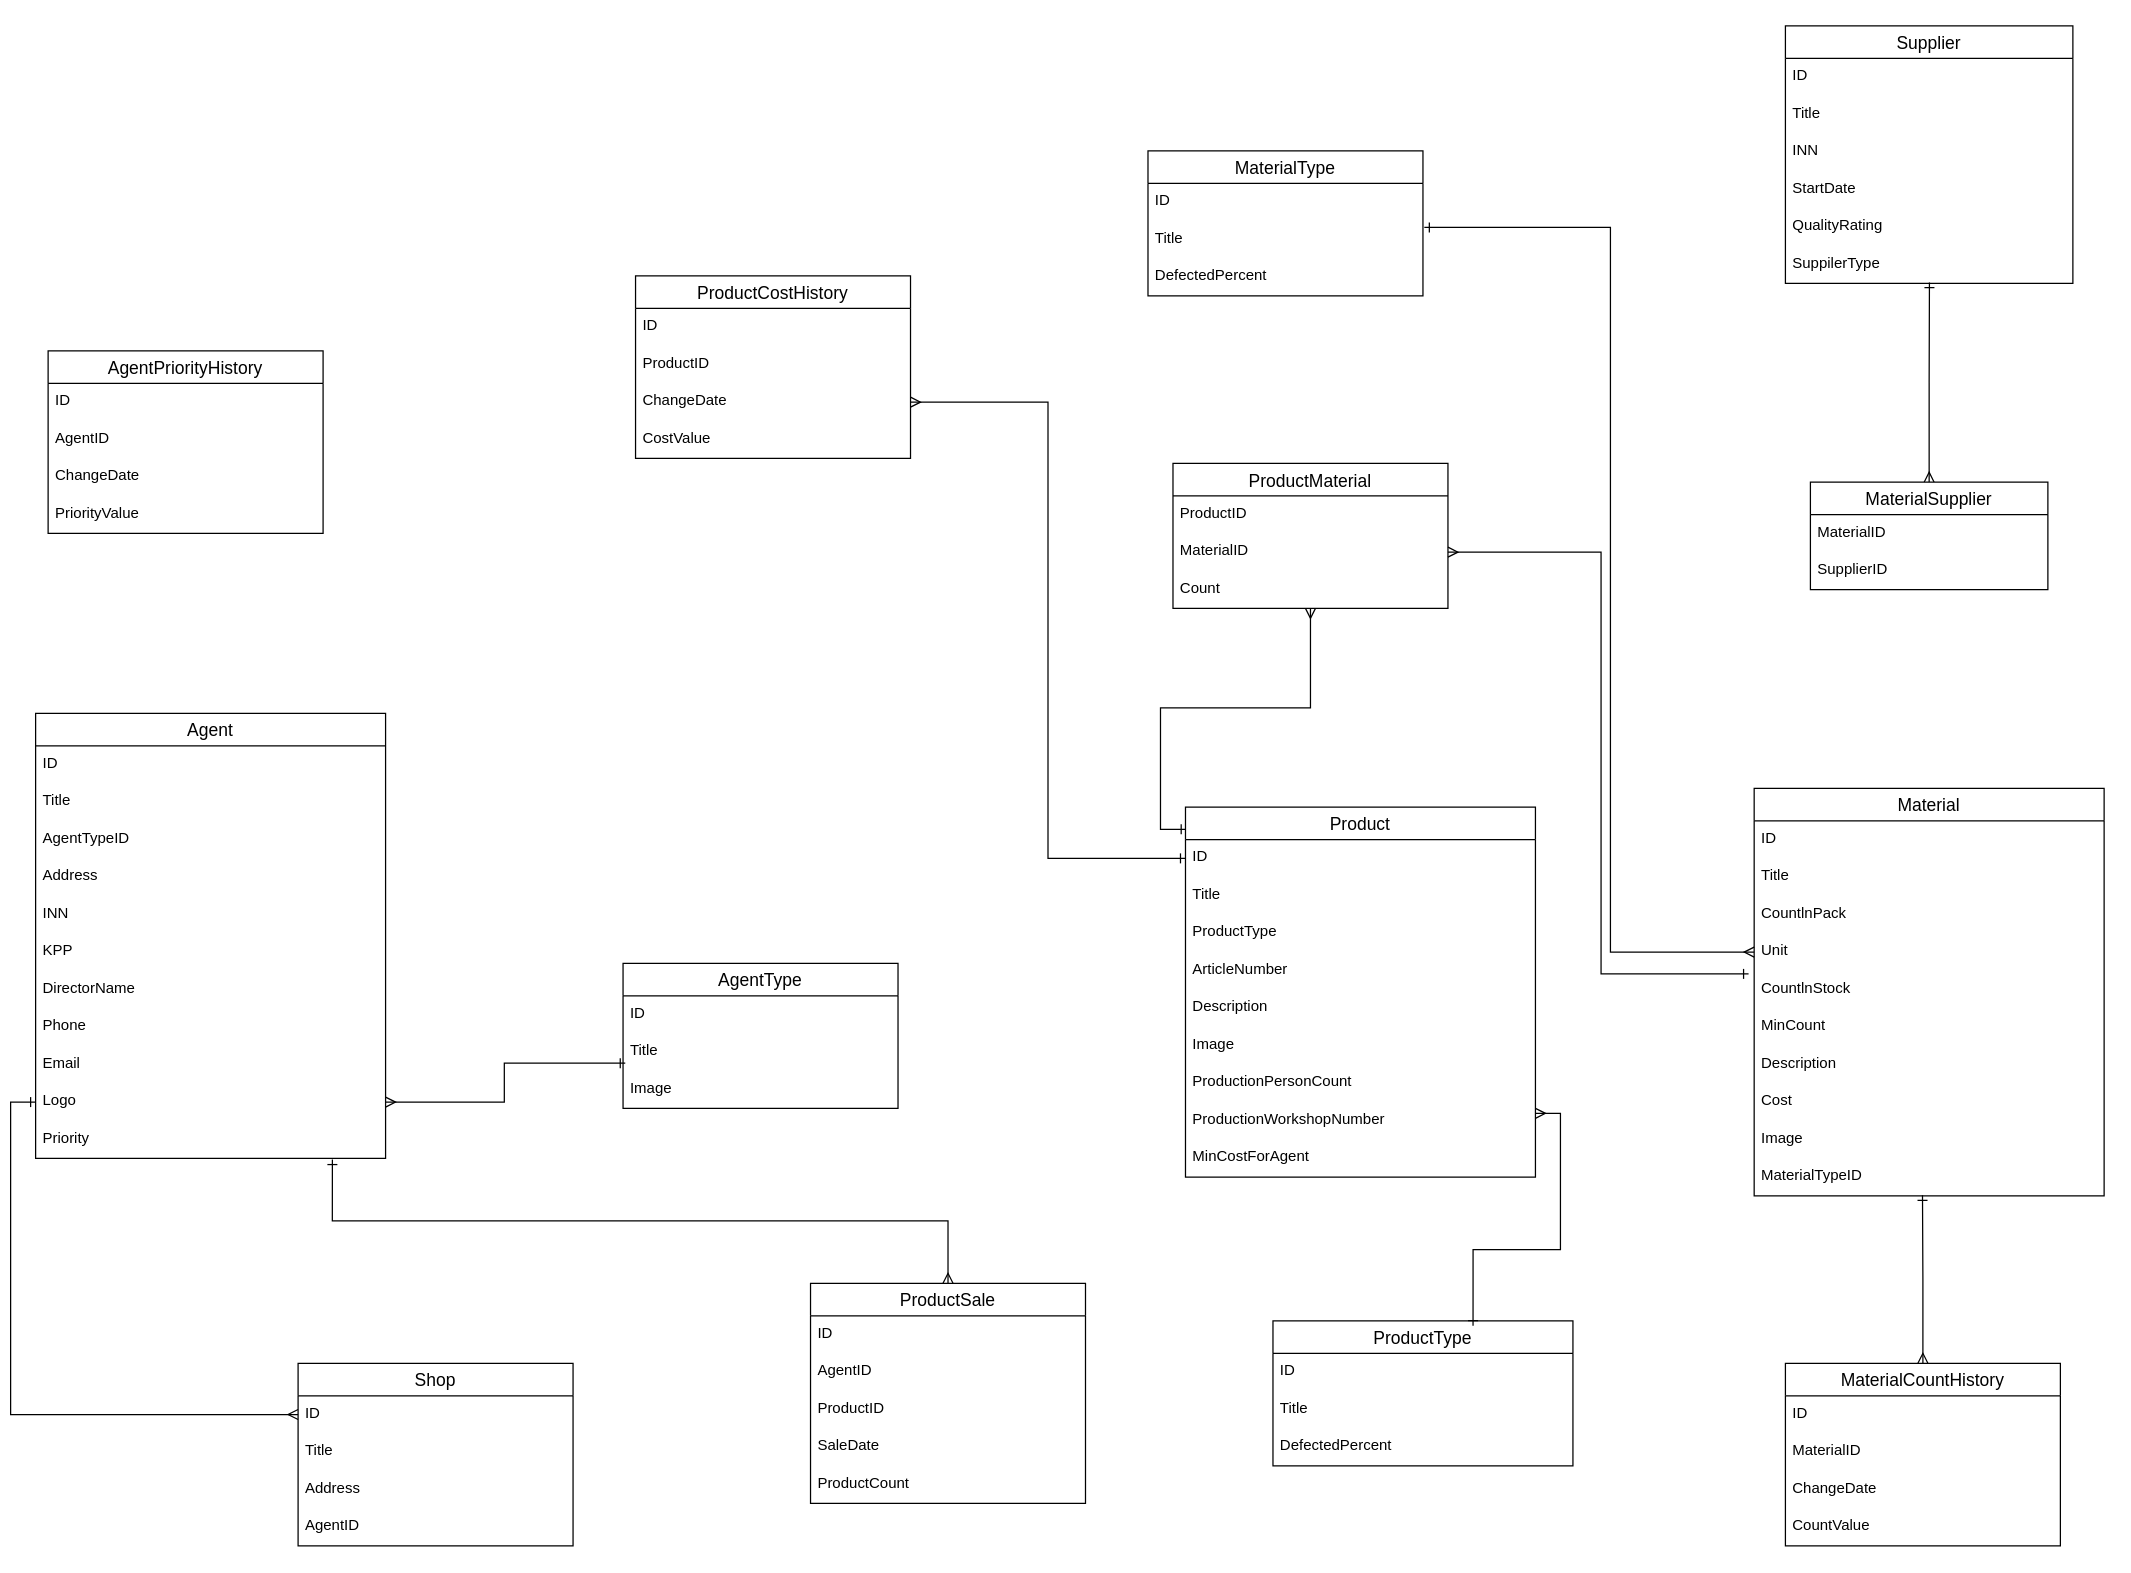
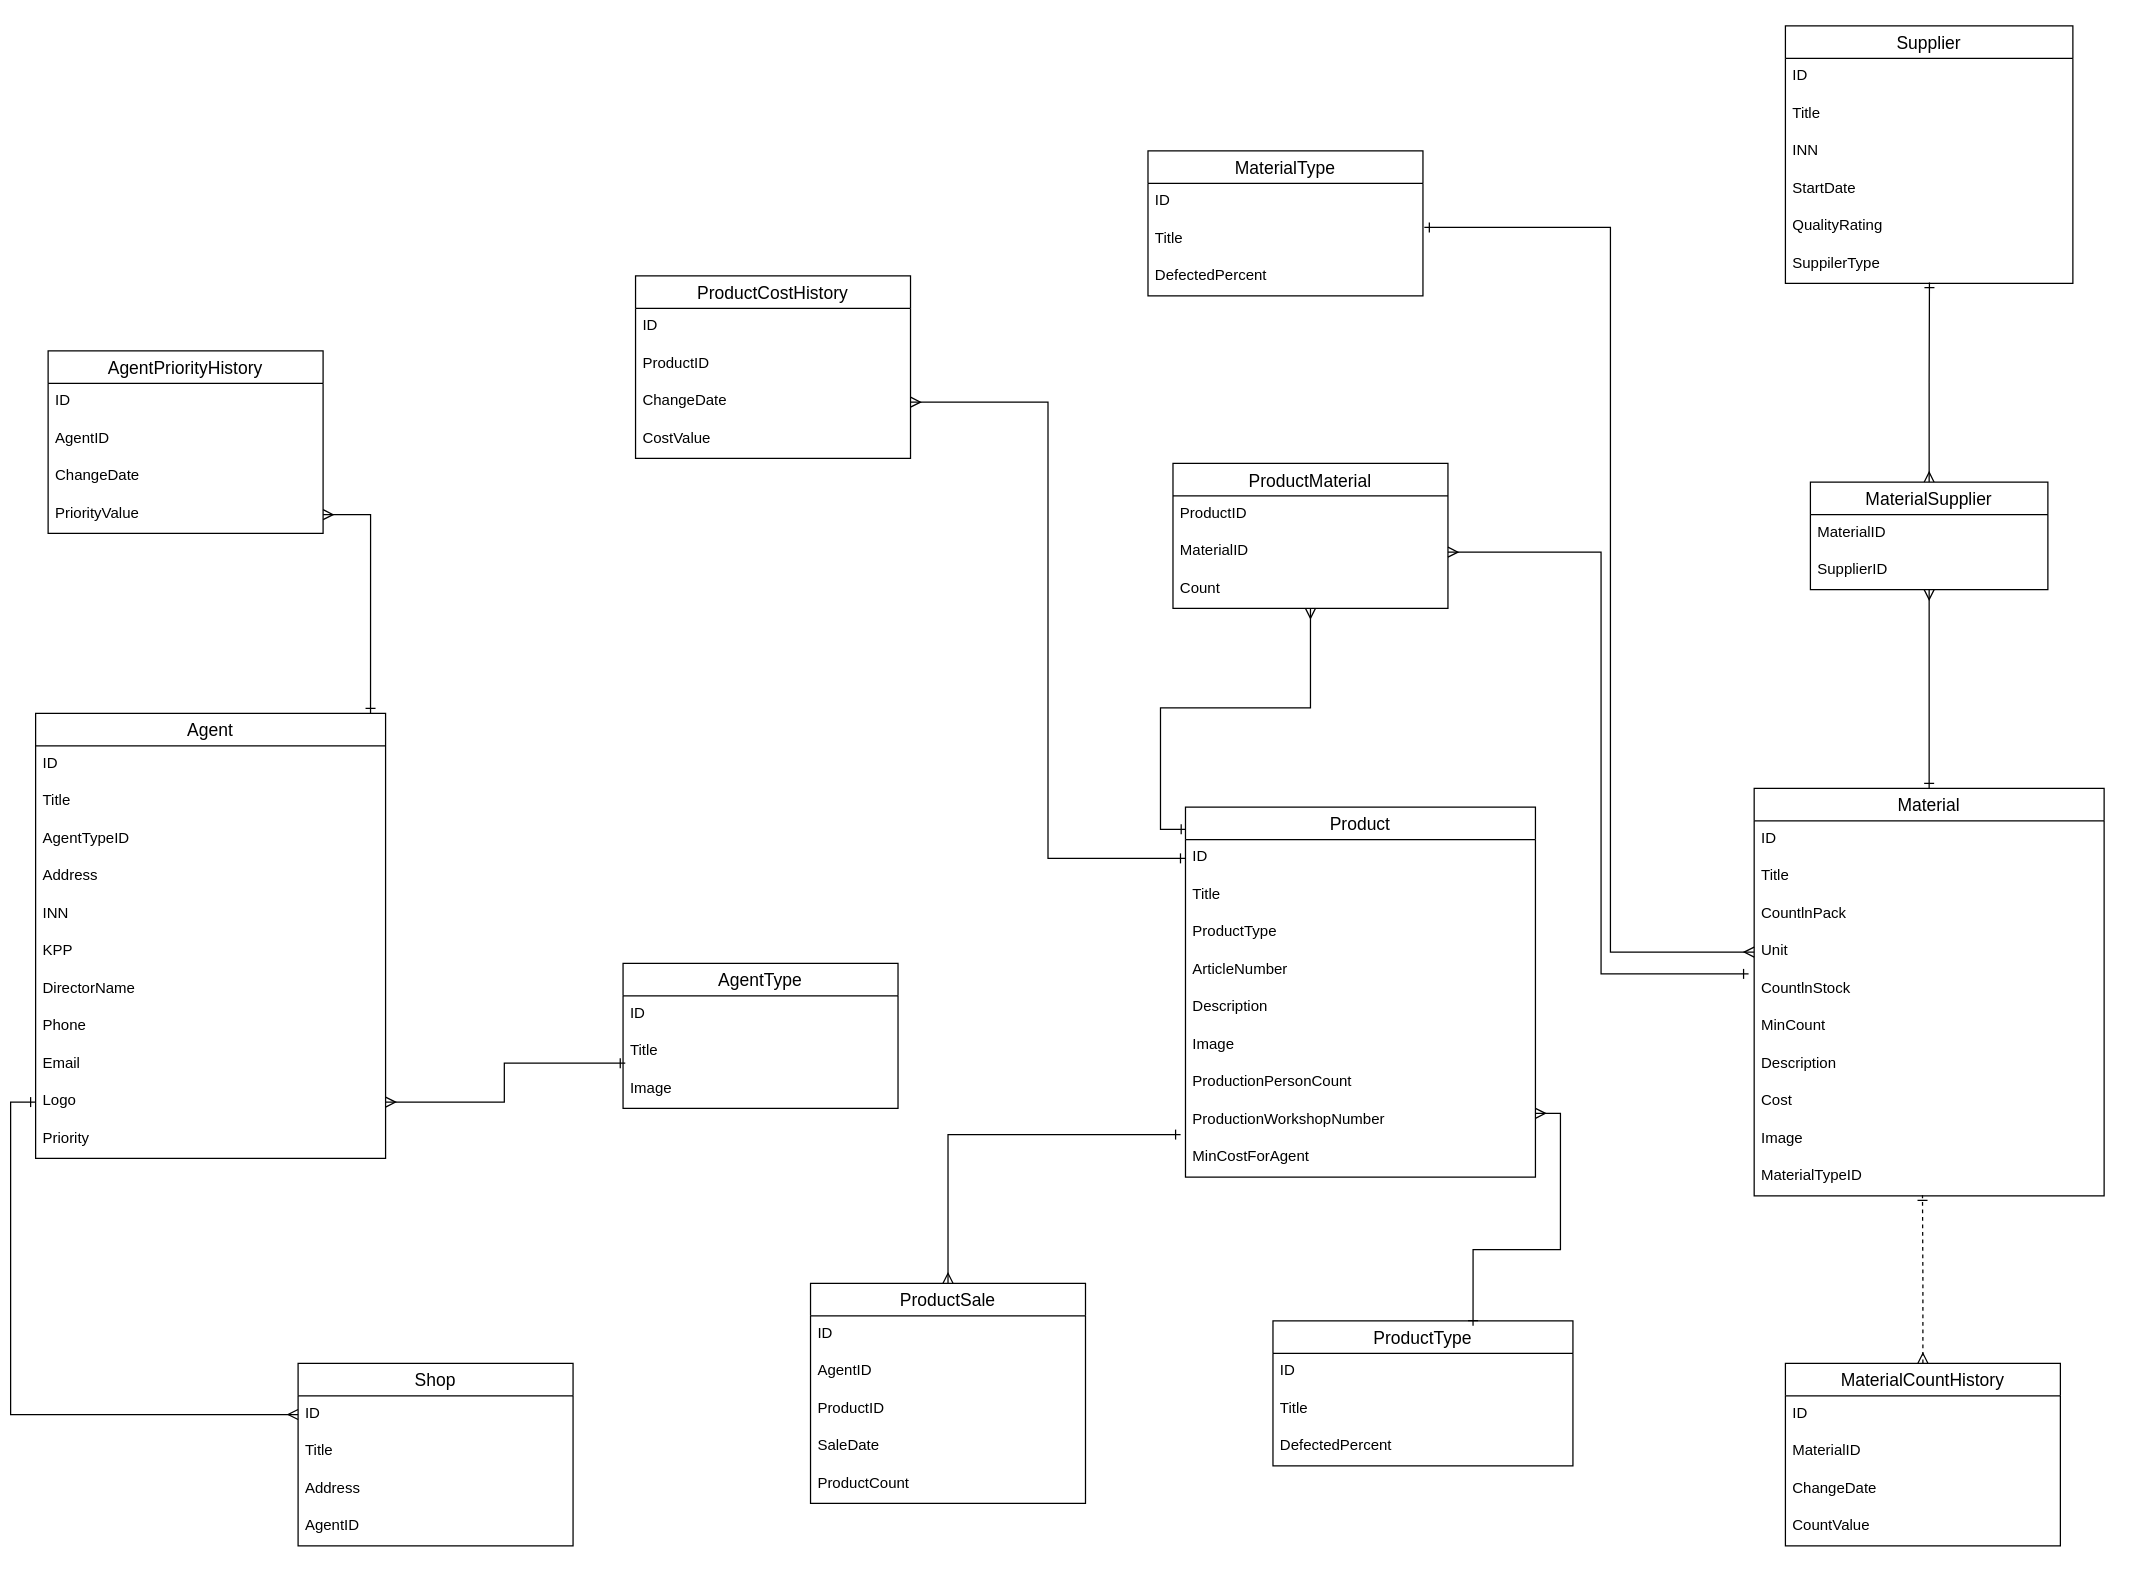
+ <mxCell id="93" style="edgeStyle=orthogonalEdgeStyle;rounded=0;orthogonalLoop=1;jettySize=auto;html=1;entryX=0.957;entryY=0;entryDx=0;entryDy=0;entryPerimeter=0;startArrow=ERmany;startFill=0;endArrow=ERone;endFill=0;" edge="1" parent="1" source="80" target="81"><mxGeometry relative="1" as="geometry" /></mxCell>
+ <mxCell id="14" style="edgeStyle=orthogonalEdgeStyle;rounded=0;orthogonalLoop=1;jettySize=auto;html=1;entryX=0.5;entryY=0;entryDx=0;entryDy=0;startArrow=ERmany;startFill=0;endArrow=ERone;endFill=0;" edge="1" parent="1" source="15" target="18"><mxGeometry relative="1" as="geometry" /></mxCell>
+ <mxCell id="59" style="edgeStyle=orthogonalEdgeStyle;rounded=0;orthogonalLoop=1;jettySize=auto;html=1;entryX=-0.014;entryY=0.867;entryDx=0;entryDy=0;entryPerimeter=0;startArrow=ERmany;startFill=0;endArrow=ERone;endFill=0;" edge="1" parent="1" source="60" target="52"><mxGeometry relative="1" as="geometry" /></mxCell>
- <mxCell id="58" style="edgeStyle=orthogonalEdgeStyle;rounded=0;orthogonalLoop=1;jettySize=auto;html=1;entryX=0.848;entryY=1.033;entryDx=0;entryDy=0;entryPerimeter=0;startArrow=ERmany;startFill=0;endArrow=ERone;endFill=0;" edge="1" parent="1" source="60" target="92"><mxGeometry relative="1" as="geometry" /></mxCell>
- <mxCell id="29" style="edgeStyle=orthogonalEdgeStyle;rounded=0;orthogonalLoop=1;jettySize=auto;html=1;entryX=0.481;entryY=0.987;entryDx=0;entryDy=0;entryPerimeter=0;startArrow=ERmany;startFill=0;endArrow=ERone;endFill=0;" edge="1" parent="1" source="30" target="28"><mxGeometry relative="1" as="geometry" /></mxCell>
+ <mxCell id="29" style="edgeStyle=orthogonalEdgeStyle;rounded=0;orthogonalLoop=1;jettySize=auto;html=1;entryX=0.481;entryY=0.987;entryDx=0;entryDy=0;entryPerimeter=0;startArrow=ERmany;startFill=0;endArrow=ERone;endFill=0;dashed=1;" edge="1" parent="1" source="30" target="28"><mxGeometry relative="1" as="geometry" /></mxCell>
